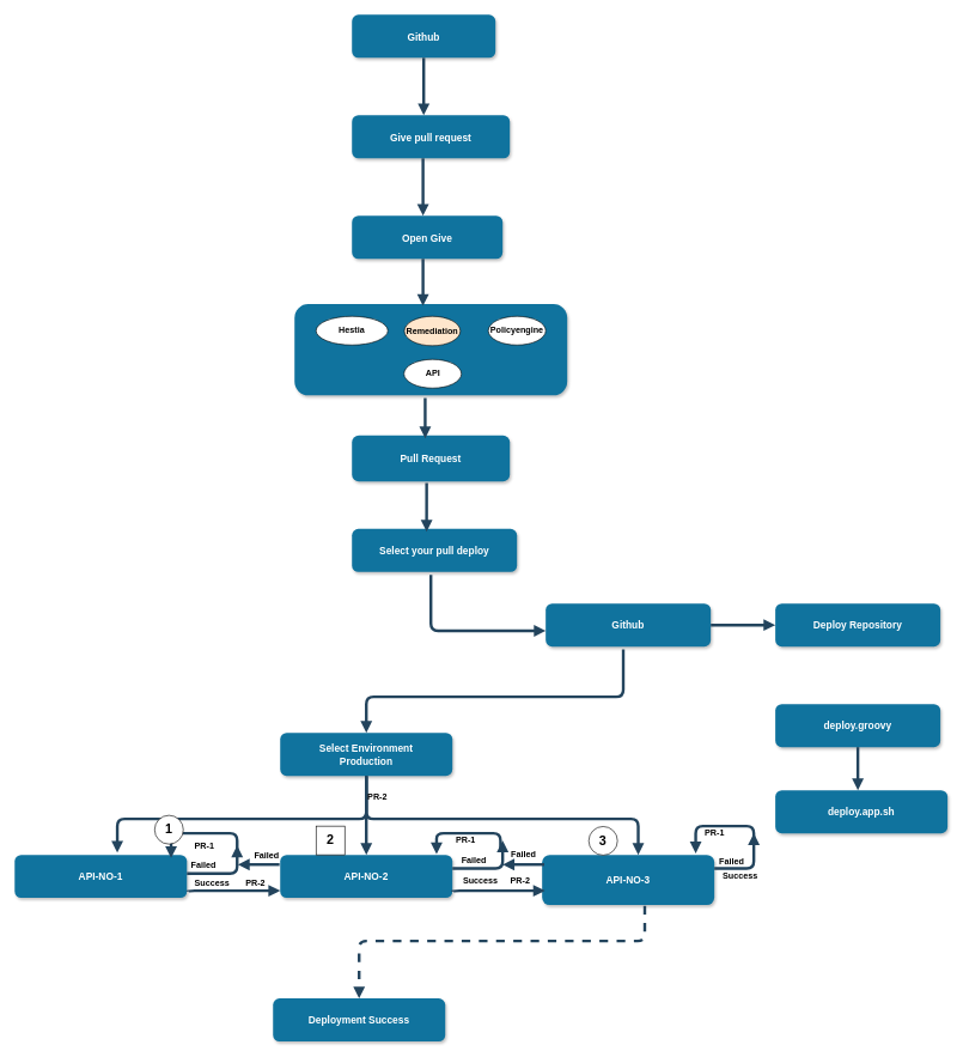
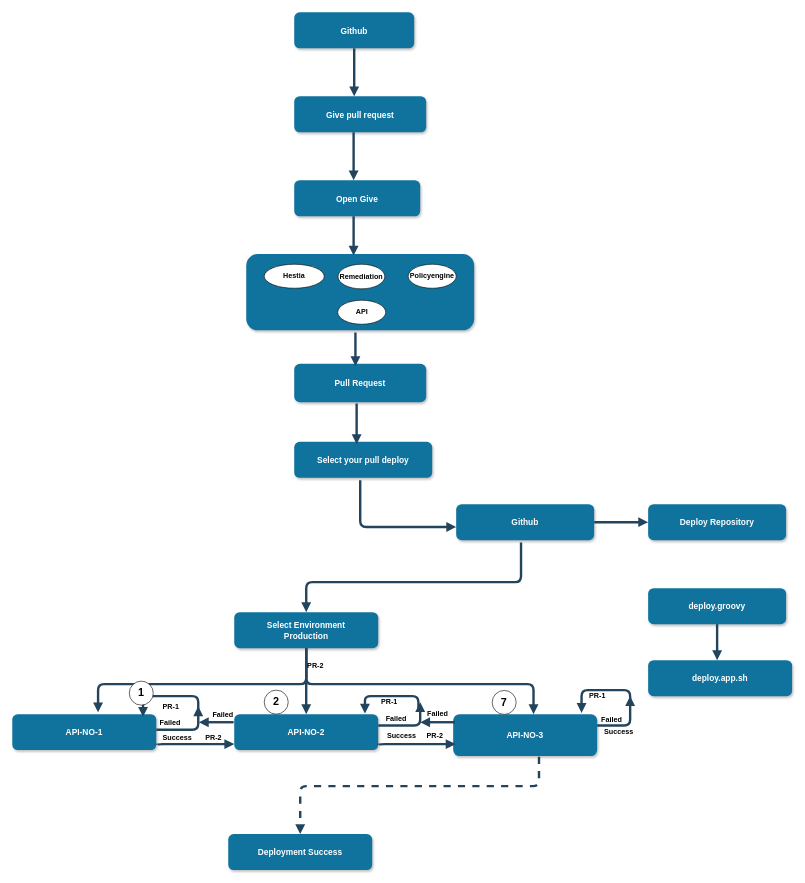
- <mxCell id="12" value="&lt;b&gt;Remediation&lt;/b&gt;" style="ellipse;whiteSpace=wrap;html=1;fillColor=#ffe6cc;" parent="1" vertex="1"><mxGeometry x="563" y="440" width="78" height="41" as="geometry" /></mxCell>
+ <mxCell id="12" value="&lt;b&gt;Remediation&lt;/b&gt;" style="ellipse;whiteSpace=wrap;html=1;" parent="1" vertex="1"><mxGeometry x="563" y="440" width="78" height="41" as="geometry" /></mxCell>
- <mxCell id="59" value="&lt;font style=&quot;font-size: 18px&quot;&gt;&lt;b&gt;2&lt;/b&gt;&lt;/font&gt;" style="whiteSpace=wrap;html=1;aspect=fixed;rounded=0;" vertex="1" parent="1"><mxGeometry x="440" y="1150" width="40" height="40" as="geometry" /></mxCell>
+ <mxCell id="59" value="&lt;font style=&quot;font-size: 18px&quot;&gt;&lt;b&gt;2&lt;/b&gt;&lt;/font&gt;" style="ellipse;whiteSpace=wrap;html=1;aspect=fixed;" vertex="1" parent="1"><mxGeometry x="440" y="1150" width="40" height="40" as="geometry" /></mxCell>
- <mxCell id="60" value="&lt;font style=&quot;font-size: 18px&quot;&gt;&lt;b&gt;3&lt;/b&gt;&lt;/font&gt;" style="ellipse;whiteSpace=wrap;html=1;aspect=fixed;" vertex="1" parent="1"><mxGeometry x="820" y="1150.5" width="40" height="40" as="geometry" /></mxCell>
+ <mxCell id="60" value="&lt;font style=&quot;font-size: 18px&quot;&gt;&lt;b&gt;7&lt;/b&gt;&lt;/font&gt;" style="ellipse;whiteSpace=wrap;html=1;aspect=fixed;" vertex="1" parent="1"><mxGeometry x="820" y="1150.5" width="40" height="40" as="geometry" /></mxCell>
